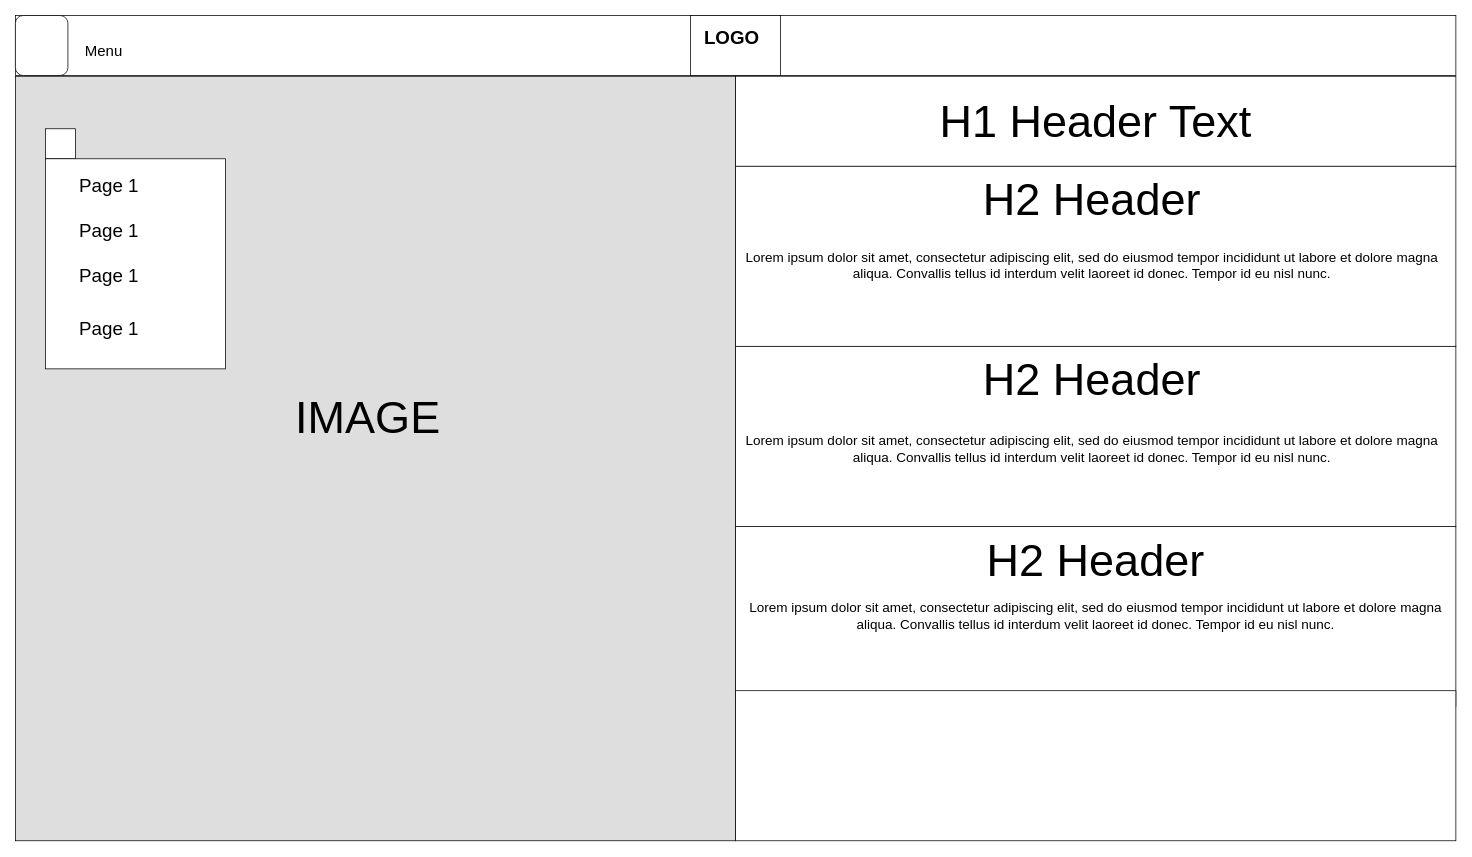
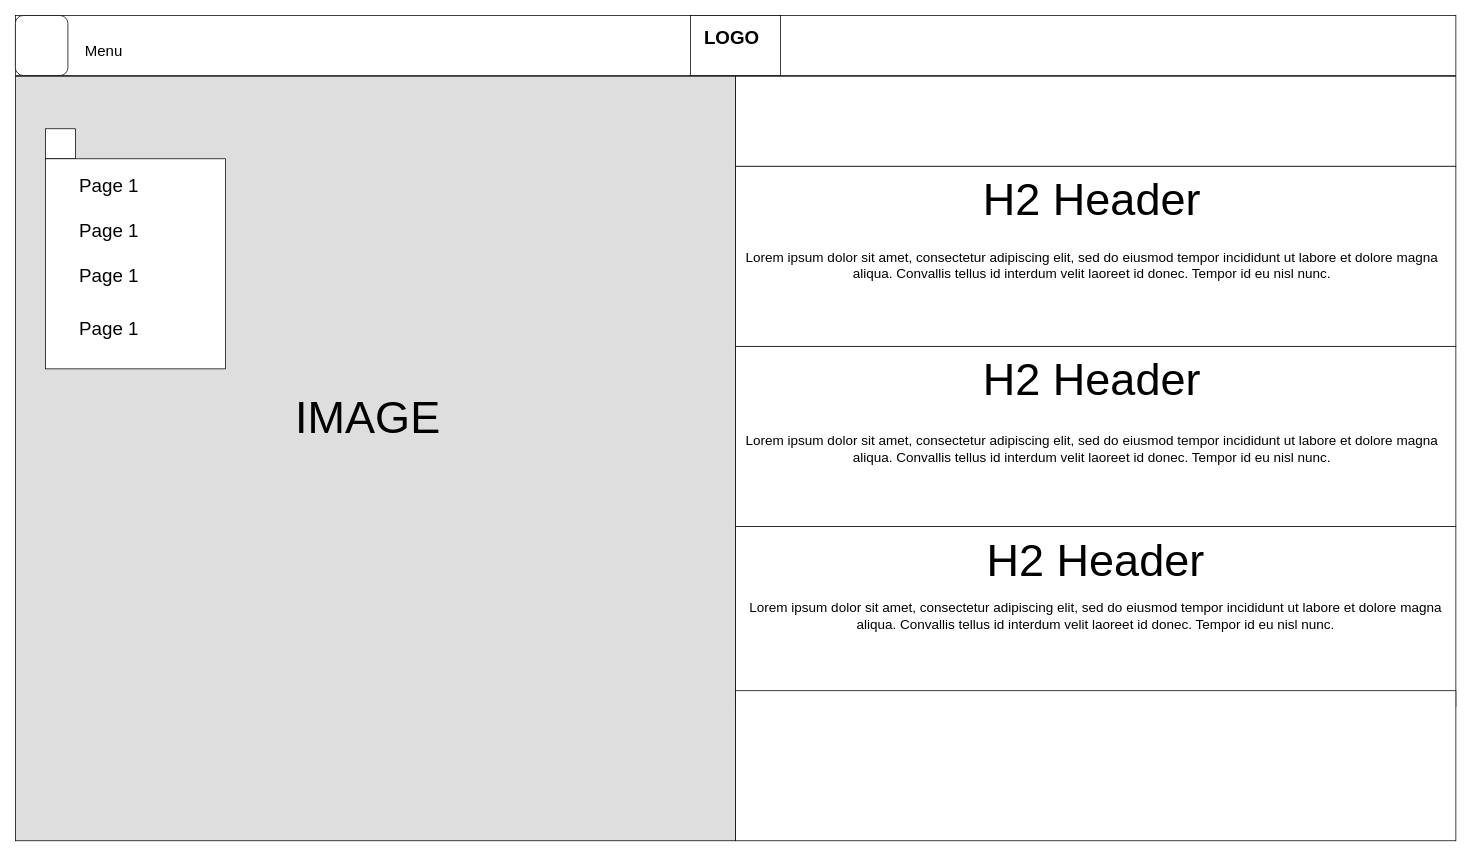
- <mxCell id="10" value="H1 Header Text" style="text;html=1;strokeColor=none;fillColor=none;align=center;verticalAlign=middle;whiteSpace=wrap;rounded=0;fontSize=60;fontColor=default;" parent="1" vertex="1"><mxGeometry x="1180" y="146" width="560" height="30" as="geometry" /></mxCell>
